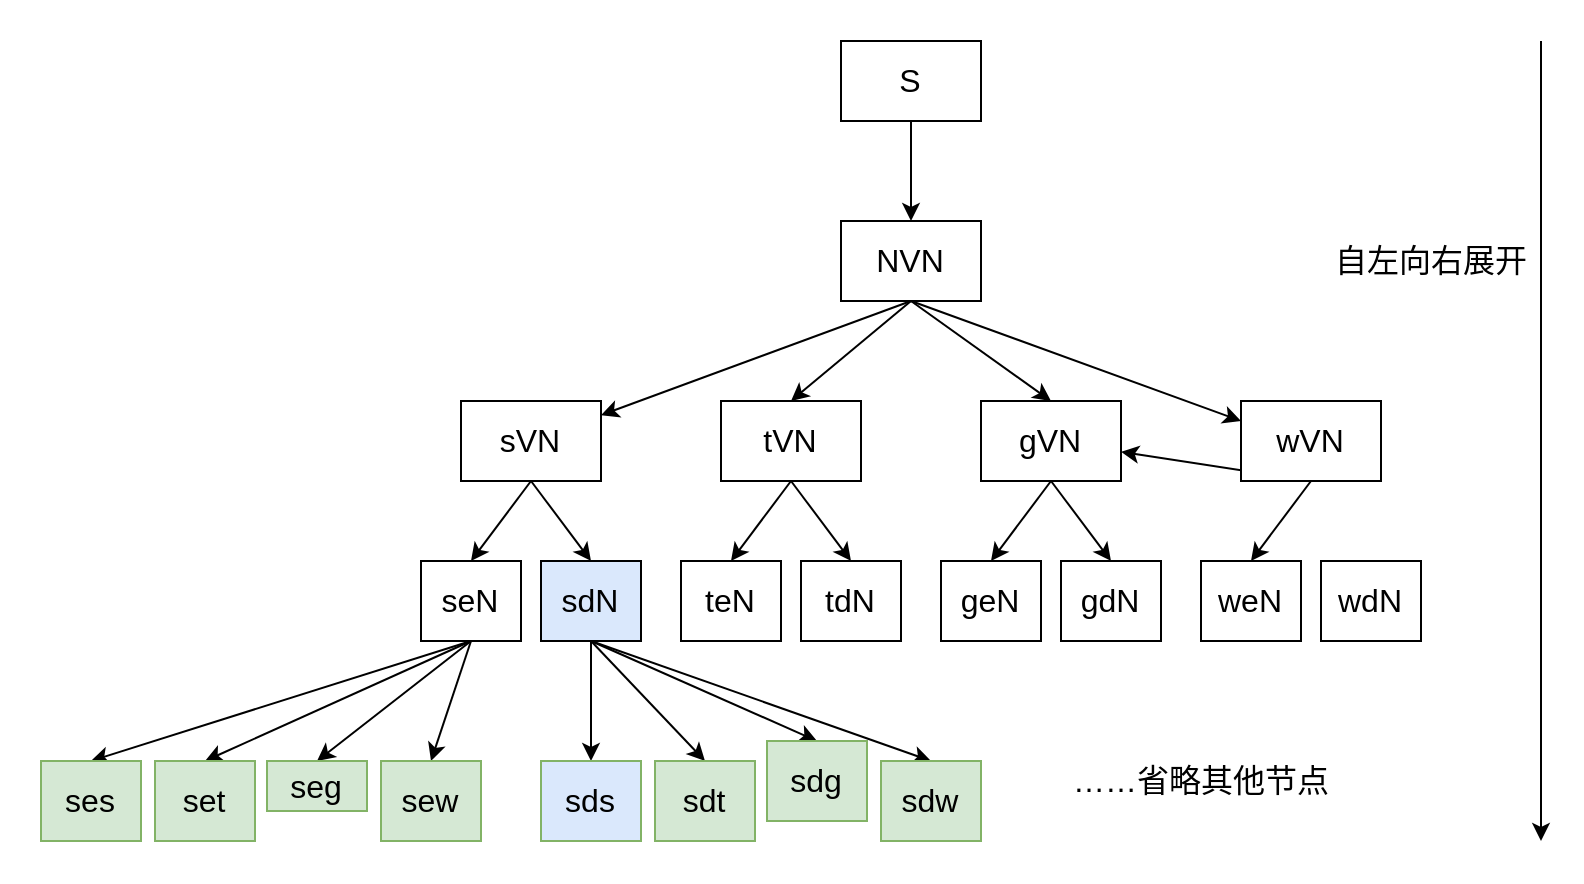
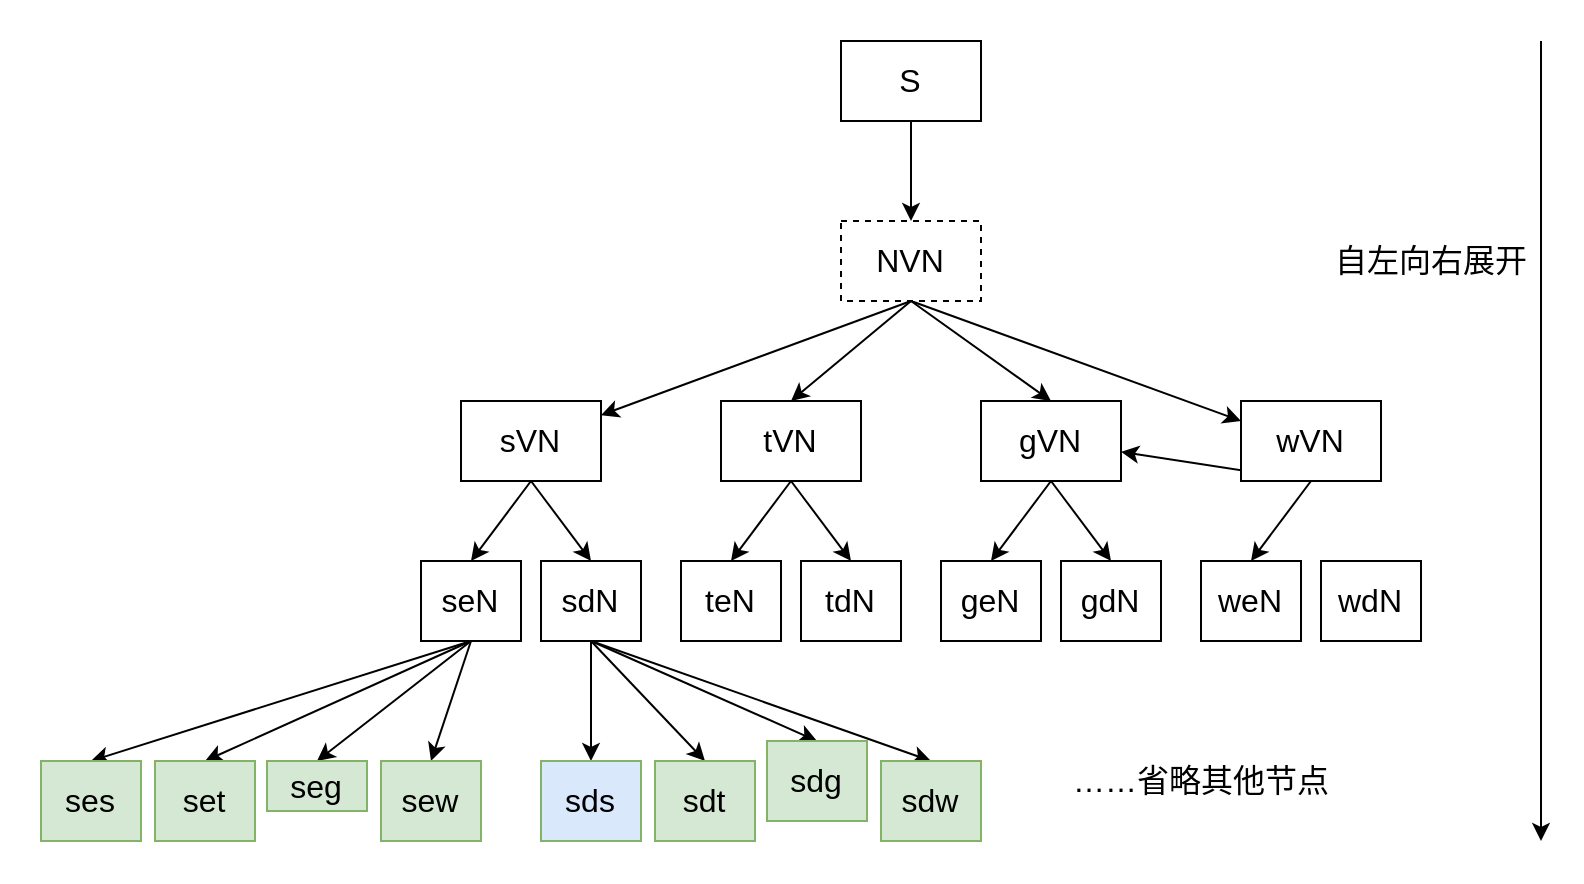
- <mxCell id="8" value="NVN" style="rounded=0;whiteSpace=wrap;html=1;fontSize=16;" vertex="1" parent="1"><mxGeometry x="420" y="110" width="70" height="40" as="geometry" /></mxCell>
+ <mxCell id="8" value="NVN" style="rounded=0;whiteSpace=wrap;html=1;fontSize=16;dashed=1;" vertex="1" parent="1"><mxGeometry x="420" y="110" width="70" height="40" as="geometry" /></mxCell>
- <mxCell id="30" value="sdN" style="rounded=0;whiteSpace=wrap;html=1;fontSize=16;fillColor=#dae8fc;" vertex="1" parent="1"><mxGeometry x="270" y="280" width="50" height="40" as="geometry" /></mxCell>
+ <mxCell id="30" value="sdN" style="rounded=0;whiteSpace=wrap;html=1;fontSize=16;" vertex="1" parent="1"><mxGeometry x="270" y="280" width="50" height="40" as="geometry" /></mxCell>
